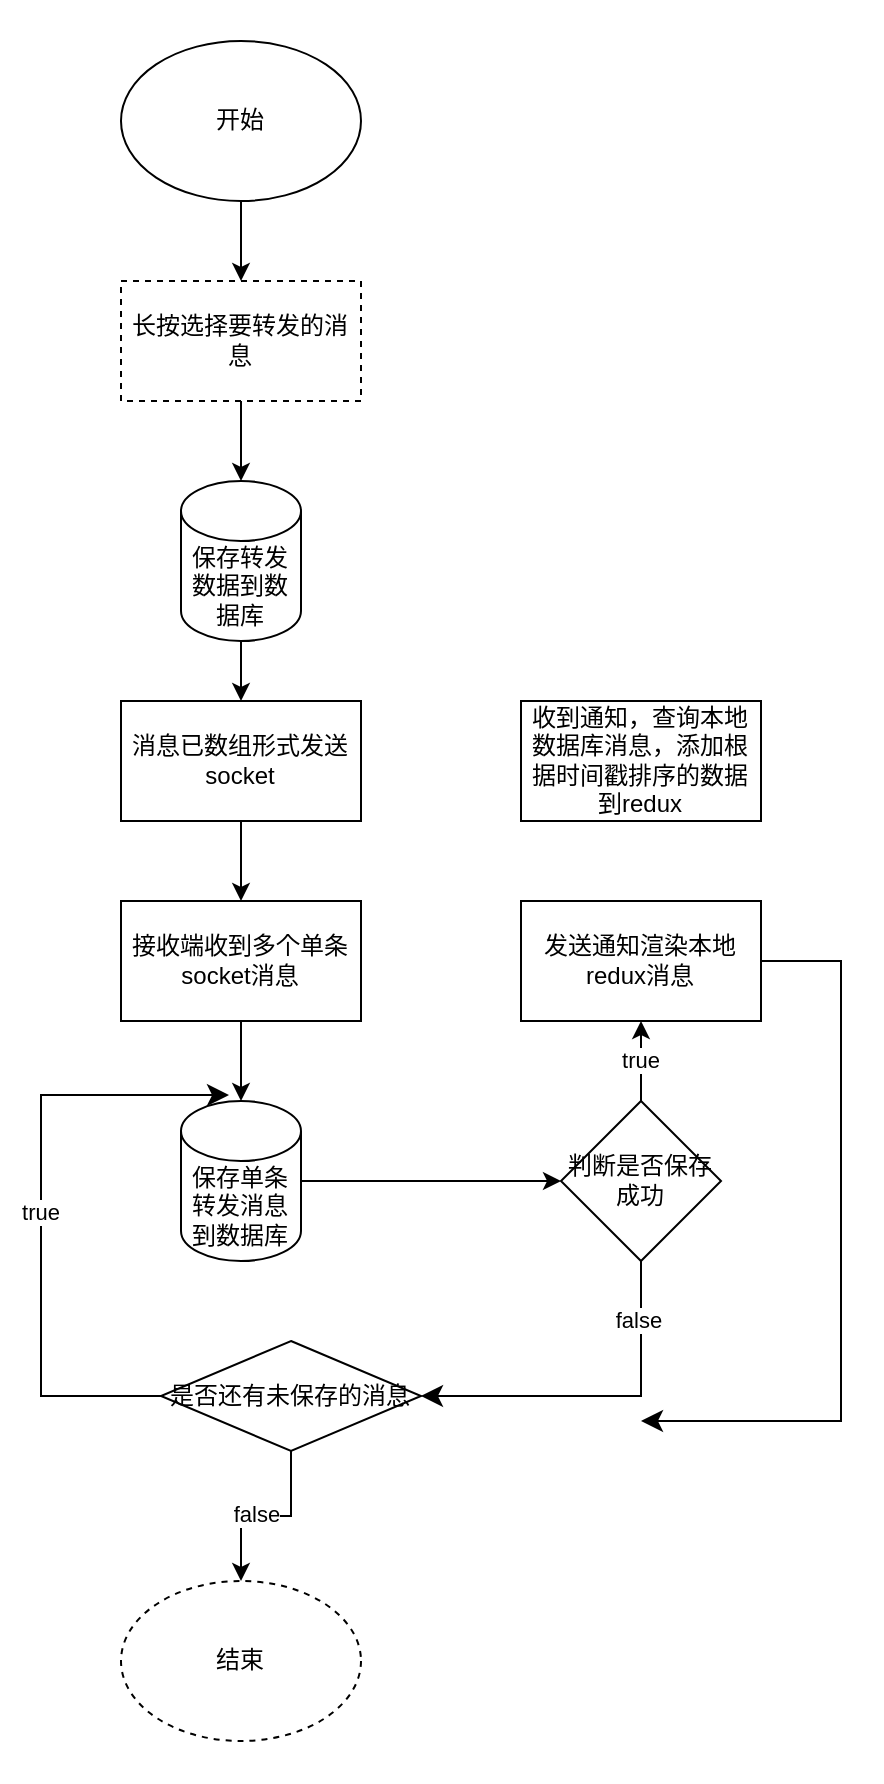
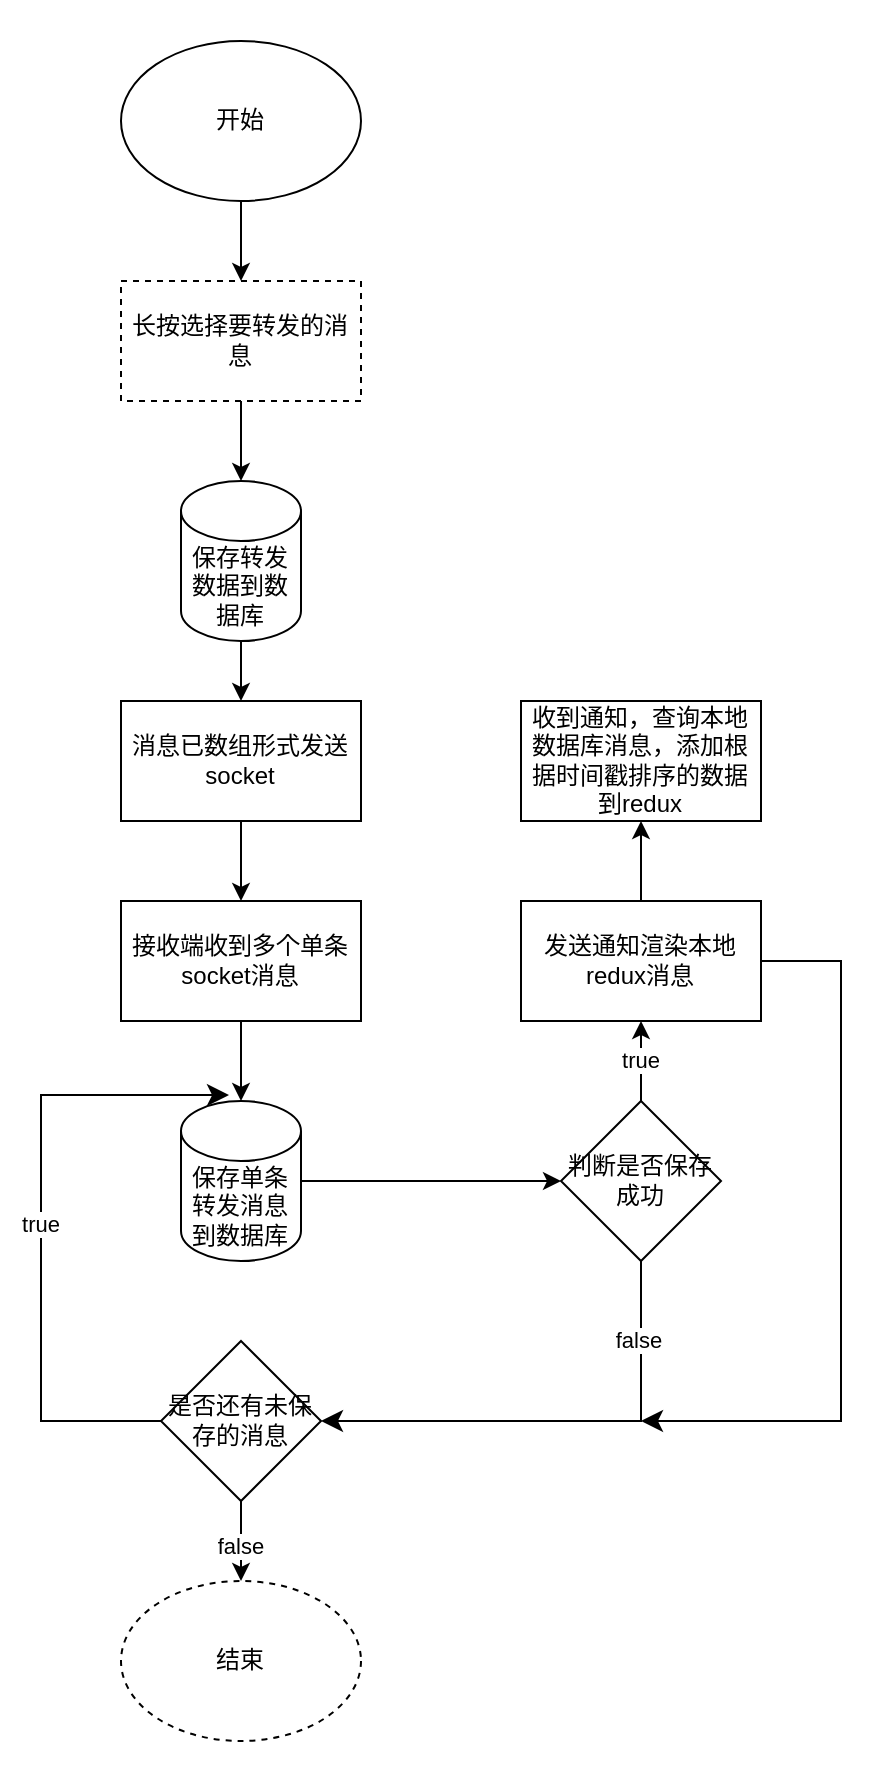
+ <mxCell id="16" value="" style="edgeStyle=orthogonalEdgeStyle;rounded=0;orthogonalLoop=1;jettySize=auto;html=1;" edge="1" parent="1" source="17" target="18"><mxGeometry relative="1" as="geometry" /></mxCell>
- <mxCell id="22" value="是否还有未保存的消息" style="rhombus;whiteSpace=wrap;html=1;" vertex="1" parent="1"><mxGeometry x="80" y="670" width="130" height="55" as="geometry" /></mxCell>
+ <mxCell id="22" value="是否还有未保存的消息" style="rhombus;whiteSpace=wrap;html=1;" vertex="1" parent="1"><mxGeometry x="80" y="670" width="80" height="80" as="geometry" /></mxCell>
